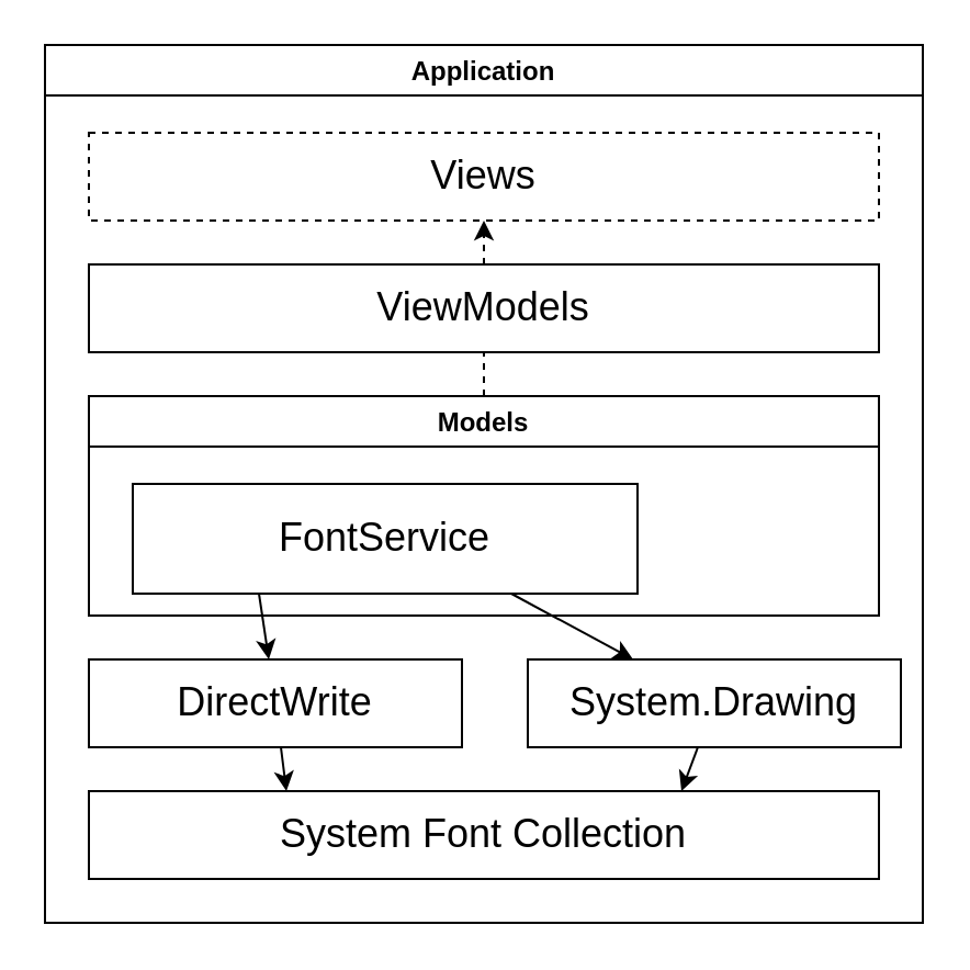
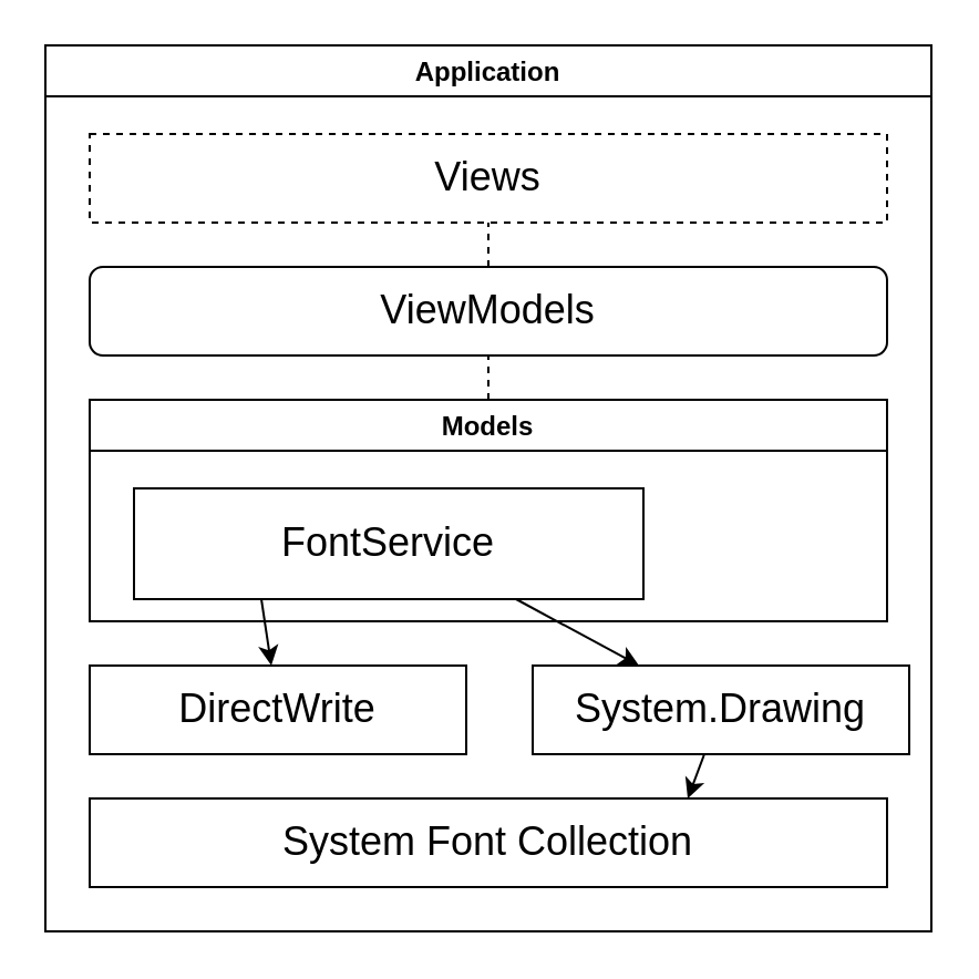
- <mxCell id="10" value="" style="endArrow=classic;dashed=1;html=1;" edge="1" parent="2" source="4" target="3"><mxGeometry width="50" height="50" relative="1" as="geometry"><mxPoint x="450" y="210" as="sourcePoint" /><mxPoint x="500" y="160" as="targetPoint" /></mxGeometry></mxCell>
+ <mxCell id="10" value="" style="endArrow=none;dashed=1;html=1;" edge="1" parent="2" source="4" target="3"><mxGeometry width="50" height="50" relative="1" as="geometry"><mxPoint x="450" y="210" as="sourcePoint" /><mxPoint x="500" y="160" as="targetPoint" /></mxGeometry></mxCell>
- <mxCell id="4" value="ViewModels" style="rounded=0;whiteSpace=wrap;html=1;fontSize=18;" vertex="1" parent="2"><mxGeometry x="20" y="100" width="360" height="40" as="geometry" /></mxCell>
+ <mxCell id="4" value="ViewModels" style="whiteSpace=wrap;html=1;fontSize=18;rounded=1;" vertex="1" parent="2"><mxGeometry x="20" y="100" width="360" height="40" as="geometry" /></mxCell>
- <mxCell id="15" value="" style="endArrow=classic;html=1;entryX=0.25;entryY=0;entryDx=0;entryDy=0;" edge="1" parent="2" source="7" target="9"><mxGeometry width="50" height="50" relative="1" as="geometry"><mxPoint x="440" y="270" as="sourcePoint" /><mxPoint x="490" y="220" as="targetPoint" /></mxGeometry></mxCell>
